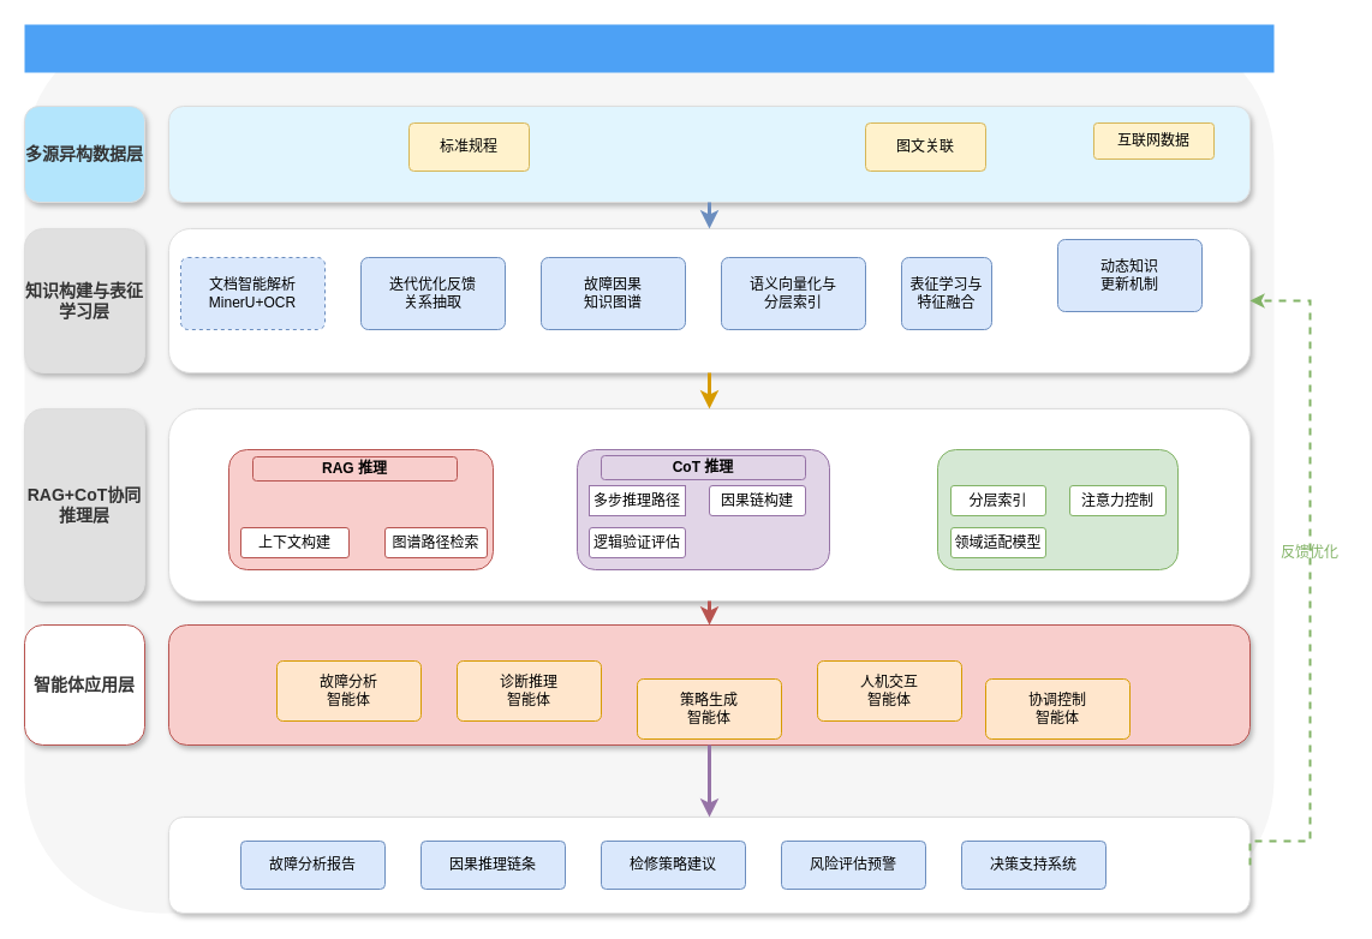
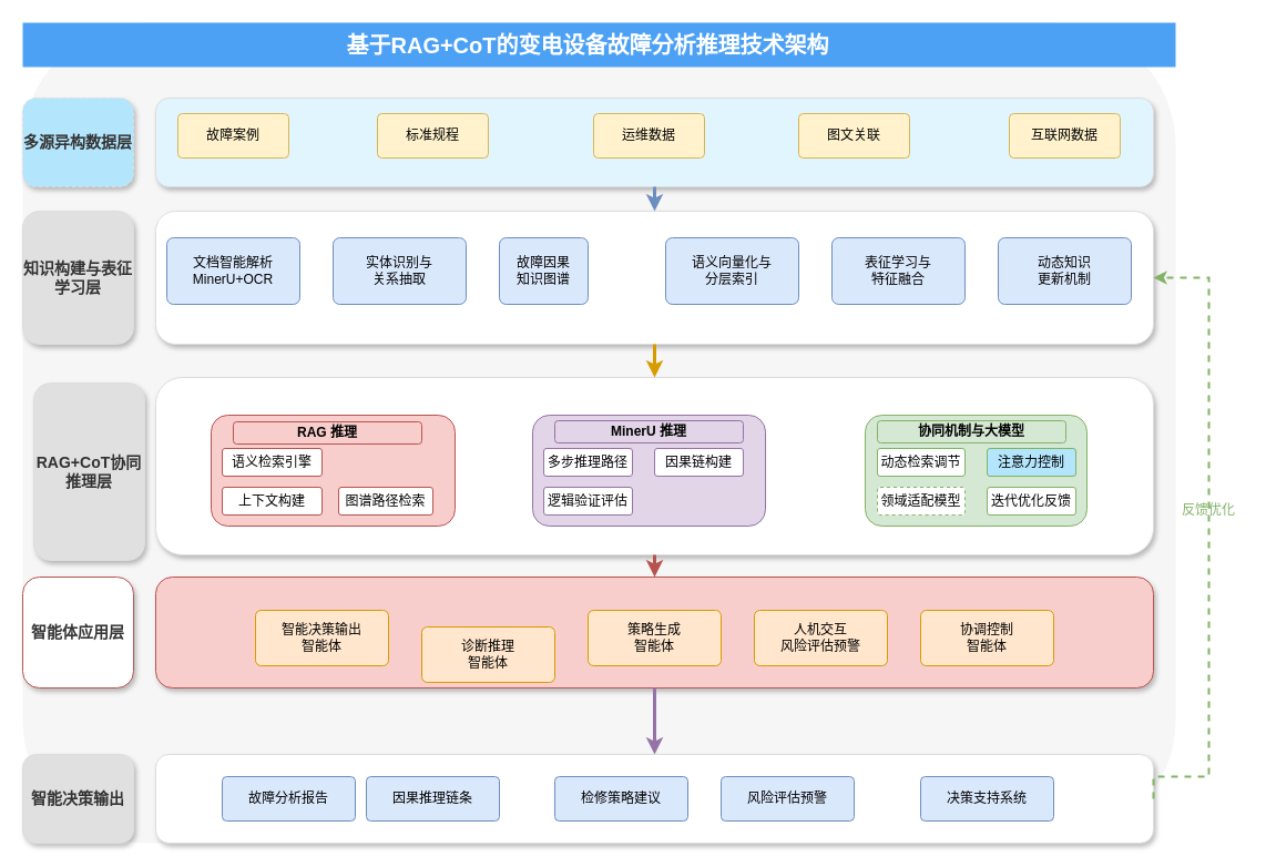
+ <mxCell id="4" value="基于RAG+CoT的变电设备故障分析推理技术架构" style="text;html=1;strokeColor=none;fillColor=none;align=center;verticalAlign=middle;whiteSpace=wrap;rounded=0;fontSize=20;fontStyle=1;fontColor=#FFFFFF;" parent="1" vertex="1"><mxGeometry x="90" y="20" width="880" height="40" as="geometry" /></mxCell>
- <mxCell id="11" value="互联网数据" style="rounded=1;whiteSpace=wrap;html=1;fillColor=#fff2cc;strokeColor=#d6b656;arcSize=10;" parent="1" vertex="1"><mxGeometry x="910" y="102" width="100" height="30" as="geometry" /></mxCell>
+ <mxCell id="11" value="互联网数据" style="rounded=1;whiteSpace=wrap;html=1;fillColor=#fff2cc;strokeColor=#d6b656;arcSize=10;" parent="1" vertex="1"><mxGeometry x="910" y="102" width="100" height="40" as="geometry" /></mxCell>
+ <mxCell id="7" value="故障案例" style="rounded=1;whiteSpace=wrap;html=1;fillColor=#fff2cc;strokeColor=#d6b656;arcSize=10;" parent="1" vertex="1"><mxGeometry x="160" y="102" width="100" height="40" as="geometry" /></mxCell>
+ <mxCell id="9" value="运维数据" style="rounded=1;whiteSpace=wrap;html=1;fillColor=#fff2cc;strokeColor=#d6b656;arcSize=10;" parent="1" vertex="1"><mxGeometry x="535" y="102" width="100" height="40" as="geometry" /></mxCell>
- <mxCell id="6" value="多源异构数据层" style="rounded=1;whiteSpace=wrap;html=1;fillColor=#B3E5FC;strokeColor=#dddddd;fontSize=14;fontStyle=1;fontColor=#333333;shadow=1;strokeWidth=1;align=center;verticalAlign=middle;arcSize=15;" parent="1" vertex="1"><mxGeometry x="20" y="88" width="100" height="80" as="geometry" /></mxCell>
+ <mxCell id="6" value="多源异构数据层" style="rounded=1;whiteSpace=wrap;html=1;fillColor=#B3E5FC;strokeColor=#dddddd;fontSize=14;fontStyle=1;fontColor=#333333;shadow=1;strokeWidth=1;align=center;verticalAlign=middle;arcSize=15;dashed=1;" parent="1" vertex="1"><mxGeometry x="20" y="88" width="100" height="80" as="geometry" /></mxCell>
- <mxCell id="19" value="动态知识&#10;更新机制" style="rounded=1;whiteSpace=wrap;html=1;fillColor=#dae8fc;strokeColor=#6c8ebf;arcSize=10;" parent="1" vertex="1"><mxGeometry x="880" y="199" width="120" height="60" as="geometry" /></mxCell>
+ <mxCell id="19" value="动态知识&#10;更新机制" style="rounded=1;whiteSpace=wrap;html=1;fillColor=#dae8fc;strokeColor=#6c8ebf;arcSize=10;" parent="1" vertex="1"><mxGeometry x="900" y="214" width="120" height="60" as="geometry" /></mxCell>
- <mxCell id="14" value="文档智能解析&#10;MinerU+OCR" style="rounded=1;whiteSpace=wrap;html=1;fillColor=#dae8fc;strokeColor=#6c8ebf;arcSize=10;dashed=1;" parent="1" vertex="1"><mxGeometry x="150" y="214" width="120" height="60" as="geometry" /></mxCell>
+ <mxCell id="14" value="文档智能解析&#10;MinerU+OCR" style="rounded=1;whiteSpace=wrap;html=1;fillColor=#dae8fc;strokeColor=#6c8ebf;arcSize=10;" parent="1" vertex="1"><mxGeometry x="150" y="214" width="120" height="60" as="geometry" /></mxCell>
- <mxCell id="15" value="迭代优化反馈&#10;关系抽取" style="rounded=1;whiteSpace=wrap;html=1;fillColor=#dae8fc;strokeColor=#6c8ebf;arcSize=10;" parent="1" vertex="1"><mxGeometry x="300" y="214" width="120" height="60" as="geometry" /></mxCell>
+ <mxCell id="15" value="实体识别与&#10;关系抽取" style="rounded=1;whiteSpace=wrap;html=1;fillColor=#dae8fc;strokeColor=#6c8ebf;arcSize=10;" parent="1" vertex="1"><mxGeometry x="300" y="214" width="120" height="60" as="geometry" /></mxCell>
- <mxCell id="16" value="故障因果&#10;知识图谱" style="rounded=1;whiteSpace=wrap;html=1;fillColor=#dae8fc;strokeColor=#6c8ebf;arcSize=10;" parent="1" vertex="1"><mxGeometry x="450" y="214" width="120" height="60" as="geometry" /></mxCell>
+ <mxCell id="16" value="故障因果&#10;知识图谱" style="rounded=1;whiteSpace=wrap;html=1;fillColor=#dae8fc;strokeColor=#6c8ebf;arcSize=10;" parent="1" vertex="1"><mxGeometry x="450" y="214" width="80" height="60" as="geometry" /></mxCell>
- <mxCell id="18" value="表征学习与&#10;特征融合" style="rounded=1;whiteSpace=wrap;html=1;fillColor=#dae8fc;strokeColor=#6c8ebf;arcSize=10;" parent="1" vertex="1"><mxGeometry x="750" y="214" width="75" height="60" as="geometry" /></mxCell>
+ <mxCell id="18" value="表征学习与&#10;特征融合" style="rounded=1;whiteSpace=wrap;html=1;fillColor=#dae8fc;strokeColor=#6c8ebf;arcSize=10;" parent="1" vertex="1"><mxGeometry x="750" y="214" width="120" height="60" as="geometry" /></mxCell>
- <mxCell id="28" value="CoT 推理" style="rounded=1;whiteSpace=wrap;html=1;fillColor=#e1d5e7;strokeColor=#9673a6;fontSize=12;fontStyle=1;arcSize=15;" parent="1" vertex="1"><mxGeometry x="500" y="379" width="170" height="20" as="geometry" /></mxCell>
+ <mxCell id="28" value="MinerU 推理" style="rounded=1;whiteSpace=wrap;html=1;fillColor=#e1d5e7;strokeColor=#9673a6;fontSize=12;fontStyle=1;arcSize=15;" parent="1" vertex="1"><mxGeometry x="500" y="379" width="170" height="20" as="geometry" /></mxCell>
+ <mxCell id="33" value="协同机制与大模型" style="rounded=1;whiteSpace=wrap;html=1;fillColor=#d5e8d4;strokeColor=#82b366;fontSize=12;fontStyle=1;arcSize=15;" parent="1" vertex="1"><mxGeometry x="791" y="379" width="170" height="20" as="geometry" /></mxCell>
+ <mxCell id="24" value="语义检索引擎" style="rounded=1;whiteSpace=wrap;html=1;fillColor=#ffffff;strokeColor=#b85450;arcSize=10;" parent="1" vertex="1"><mxGeometry x="200" y="404" width="90" height="25" as="geometry" /></mxCell>
- <mxCell id="29" value="多步推理路径" style="whiteSpace=wrap;html=1;fillColor=#ffffff;strokeColor=#9673a6;arcSize=10;rounded=0;" parent="1" vertex="1"><mxGeometry x="490" y="404" width="80" height="25" as="geometry" /></mxCell>
+ <mxCell id="29" value="多步推理路径" style="rounded=1;whiteSpace=wrap;html=1;fillColor=#ffffff;strokeColor=#9673a6;arcSize=10;" parent="1" vertex="1"><mxGeometry x="490" y="404" width="80" height="25" as="geometry" /></mxCell>
- <mxCell id="35" value="注意力控制" style="rounded=1;whiteSpace=wrap;html=1;fillColor=#ffffff;strokeColor=#82b366;arcSize=10;" parent="1" vertex="1"><mxGeometry x="890" y="404" width="80" height="25" as="geometry" /></mxCell>
+ <mxCell id="35" value="注意力控制" style="rounded=1;whiteSpace=wrap;html=1;fillColor=#b3e5fc;strokeColor=#82b366;arcSize=10;" parent="1" vertex="1"><mxGeometry x="890" y="404" width="80" height="25" as="geometry" /></mxCell>
- <mxCell id="34" value="分层索引" style="rounded=1;whiteSpace=wrap;html=1;fillColor=#ffffff;strokeColor=#82b366;arcSize=10;" parent="1" vertex="1"><mxGeometry x="791" y="404" width="79" height="25" as="geometry" /></mxCell>
+ <mxCell id="34" value="动态检索调节" style="rounded=1;whiteSpace=wrap;html=1;fillColor=#ffffff;strokeColor=#82b366;arcSize=10;" parent="1" vertex="1"><mxGeometry x="791" y="404" width="79" height="25" as="geometry" /></mxCell>
- <mxCell id="21" value="RAG+CoT协同推理层" style="rounded=1;whiteSpace=wrap;html=1;fillColor=#E0E0E0;strokeColor=#dddddd;fontSize=14;fontStyle=1;fontColor=#333333;shadow=1;strokeWidth=1;align=center;verticalAlign=middle;arcSize=15;" parent="1" vertex="1"><mxGeometry x="20" y="340" width="100" height="160" as="geometry" /></mxCell>
+ <mxCell id="21" value="RAG+CoT协同推理层" style="rounded=1;whiteSpace=wrap;html=1;fillColor=#E0E0E0;strokeColor=#dddddd;fontSize=14;fontStyle=1;fontColor=#333333;shadow=1;strokeWidth=1;align=center;verticalAlign=middle;arcSize=15;" parent="1" vertex="1"><mxGeometry x="30" y="345" width="100" height="160" as="geometry" /></mxCell>
- <mxCell id="26" value="图谱路径检索" style="rounded=1;whiteSpace=wrap;html=1;fillColor=#ffffff;strokeColor=#b85450;arcSize=10;" parent="1" vertex="1"><mxGeometry x="320" y="439" width="85" height="25" as="geometry" /></mxCell>
+ <mxCell id="26" value="图谱路径检索" style="rounded=1;whiteSpace=wrap;html=1;fillColor=#ffffff;strokeColor=#b85450;arcSize=10;" parent="1" vertex="1"><mxGeometry x="305" y="439" width="85" height="25" as="geometry" /></mxCell>
- <mxCell id="36" value="领域适配模型" style="rounded=1;whiteSpace=wrap;html=1;fillColor=#ffffff;strokeColor=#82b366;arcSize=10;" parent="1" vertex="1"><mxGeometry x="791" y="439" width="79" height="25" as="geometry" /></mxCell>
+ <mxCell id="36" value="领域适配模型" style="rounded=1;whiteSpace=wrap;html=1;fillColor=#ffffff;strokeColor=#82b366;arcSize=10;dashed=1;" parent="1" vertex="1"><mxGeometry x="791" y="439" width="79" height="25" as="geometry" /></mxCell>
+ <mxCell id="37" value="迭代优化反馈" style="rounded=1;whiteSpace=wrap;html=1;fillColor=#ffffff;strokeColor=#82b366;arcSize=10;" parent="1" vertex="1"><mxGeometry x="890" y="439" width="80" height="25" as="geometry" /></mxCell>
- <mxCell id="40" value="故障分析&#10;智能体" style="rounded=1;whiteSpace=wrap;html=1;fillColor=#ffe6cc;strokeColor=#d79b00;arcSize=10;" parent="1" vertex="1"><mxGeometry x="230" y="550" width="120" height="50" as="geometry" /></mxCell>
+ <mxCell id="40" value="智能决策输出&#10;智能体" style="rounded=1;whiteSpace=wrap;html=1;fillColor=#ffe6cc;strokeColor=#d79b00;arcSize=10;" parent="1" vertex="1"><mxGeometry x="230" y="550" width="120" height="50" as="geometry" /></mxCell>
- <mxCell id="41" value="诊断推理&#10;智能体" style="rounded=1;whiteSpace=wrap;html=1;fillColor=#ffe6cc;strokeColor=#d79b00;arcSize=10;" parent="1" vertex="1"><mxGeometry x="380" y="550" width="120" height="50" as="geometry" /></mxCell>
+ <mxCell id="41" value="诊断推理&#10;智能体" style="rounded=1;whiteSpace=wrap;html=1;fillColor=#ffe6cc;strokeColor=#d79b00;arcSize=10;" parent="1" vertex="1"><mxGeometry x="380" y="565" width="120" height="50" as="geometry" /></mxCell>
- <mxCell id="43" value="人机交互&#10;智能体" style="rounded=1;whiteSpace=wrap;html=1;fillColor=#ffe6cc;strokeColor=#d79b00;arcSize=10;" parent="1" vertex="1"><mxGeometry x="680" y="550" width="120" height="50" as="geometry" /></mxCell>
+ <mxCell id="43" value="人机交互&#10;风险评估预警" style="rounded=1;whiteSpace=wrap;html=1;fillColor=#ffe6cc;strokeColor=#d79b00;arcSize=10;" parent="1" vertex="1"><mxGeometry x="680" y="550" width="120" height="50" as="geometry" /></mxCell>
- <mxCell id="42" value="策略生成&#10;智能体" style="rounded=1;whiteSpace=wrap;html=1;fillColor=#ffe6cc;strokeColor=#d79b00;arcSize=10;" parent="1" vertex="1"><mxGeometry x="530" y="565" width="120" height="50" as="geometry" /></mxCell>
+ <mxCell id="42" value="策略生成&#10;智能体" style="rounded=1;whiteSpace=wrap;html=1;fillColor=#ffe6cc;strokeColor=#d79b00;arcSize=10;" parent="1" vertex="1"><mxGeometry x="530" y="550" width="120" height="50" as="geometry" /></mxCell>
- <mxCell id="44" value="协调控制&#10;智能体" style="rounded=1;whiteSpace=wrap;html=1;fillColor=#ffe6cc;strokeColor=#d79b00;arcSize=10;" parent="1" vertex="1"><mxGeometry x="820" y="565" width="120" height="50" as="geometry" /></mxCell>
+ <mxCell id="44" value="协调控制&#10;智能体" style="rounded=1;whiteSpace=wrap;html=1;fillColor=#ffe6cc;strokeColor=#d79b00;arcSize=10;" parent="1" vertex="1"><mxGeometry x="830" y="550" width="120" height="50" as="geometry" /></mxCell>
+ <mxCell id="46" value="智能决策输出" style="rounded=1;whiteSpace=wrap;html=1;fillColor=#E0E0E0;strokeColor=#dddddd;fontSize=14;fontStyle=1;fontColor=#333333;shadow=1;strokeWidth=1;align=center;verticalAlign=middle;arcSize=15;" parent="1" vertex="1"><mxGeometry x="20" y="680" width="100" height="80" as="geometry" /></mxCell>
- <mxCell id="48" value="因果推理链条" style="rounded=1;whiteSpace=wrap;html=1;fillColor=#dae8fc;strokeColor=#6c8ebf;arcSize=10;" parent="1" vertex="1"><mxGeometry x="350" y="700" width="120" height="40" as="geometry" /></mxCell>
+ <mxCell id="48" value="因果推理链条" style="rounded=1;whiteSpace=wrap;html=1;fillColor=#dae8fc;strokeColor=#6c8ebf;arcSize=10;" parent="1" vertex="1"><mxGeometry x="330" y="700" width="120" height="40" as="geometry" /></mxCell>
- <mxCell id="51" value="决策支持系统" style="rounded=1;whiteSpace=wrap;html=1;fillColor=#dae8fc;strokeColor=#6c8ebf;arcSize=10;" parent="1" vertex="1"><mxGeometry x="800" y="700" width="120" height="40" as="geometry" /></mxCell>
+ <mxCell id="51" value="决策支持系统" style="rounded=1;whiteSpace=wrap;html=1;fillColor=#dae8fc;strokeColor=#6c8ebf;arcSize=10;" parent="1" vertex="1"><mxGeometry x="830" y="700" width="120" height="40" as="geometry" /></mxCell>
